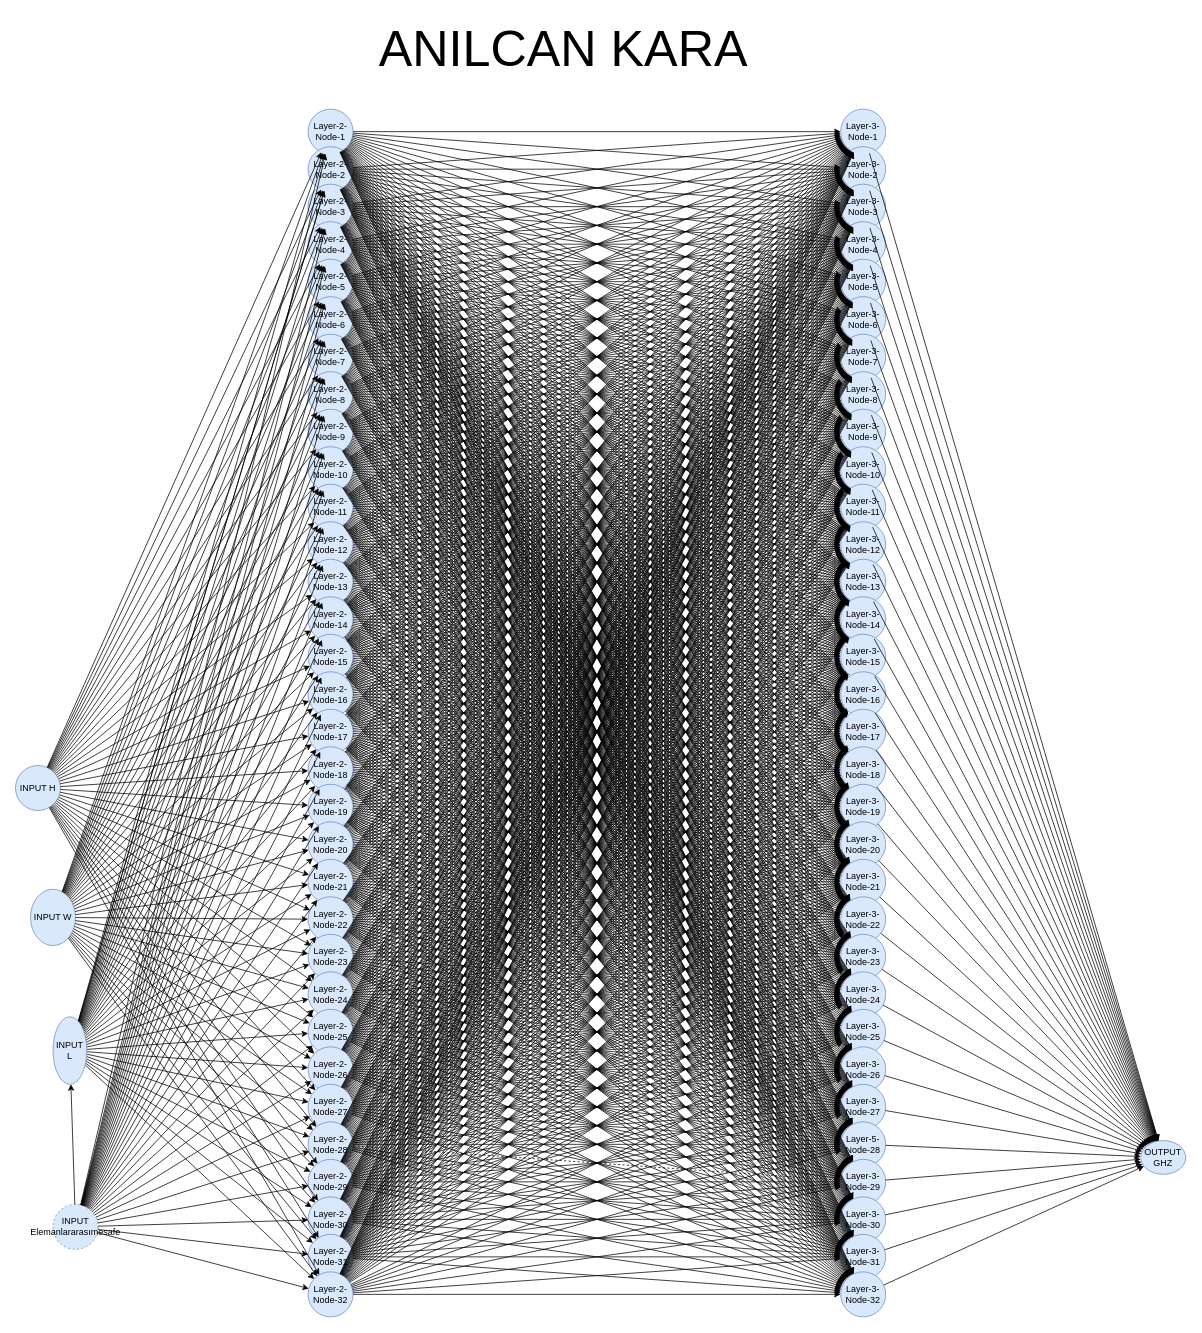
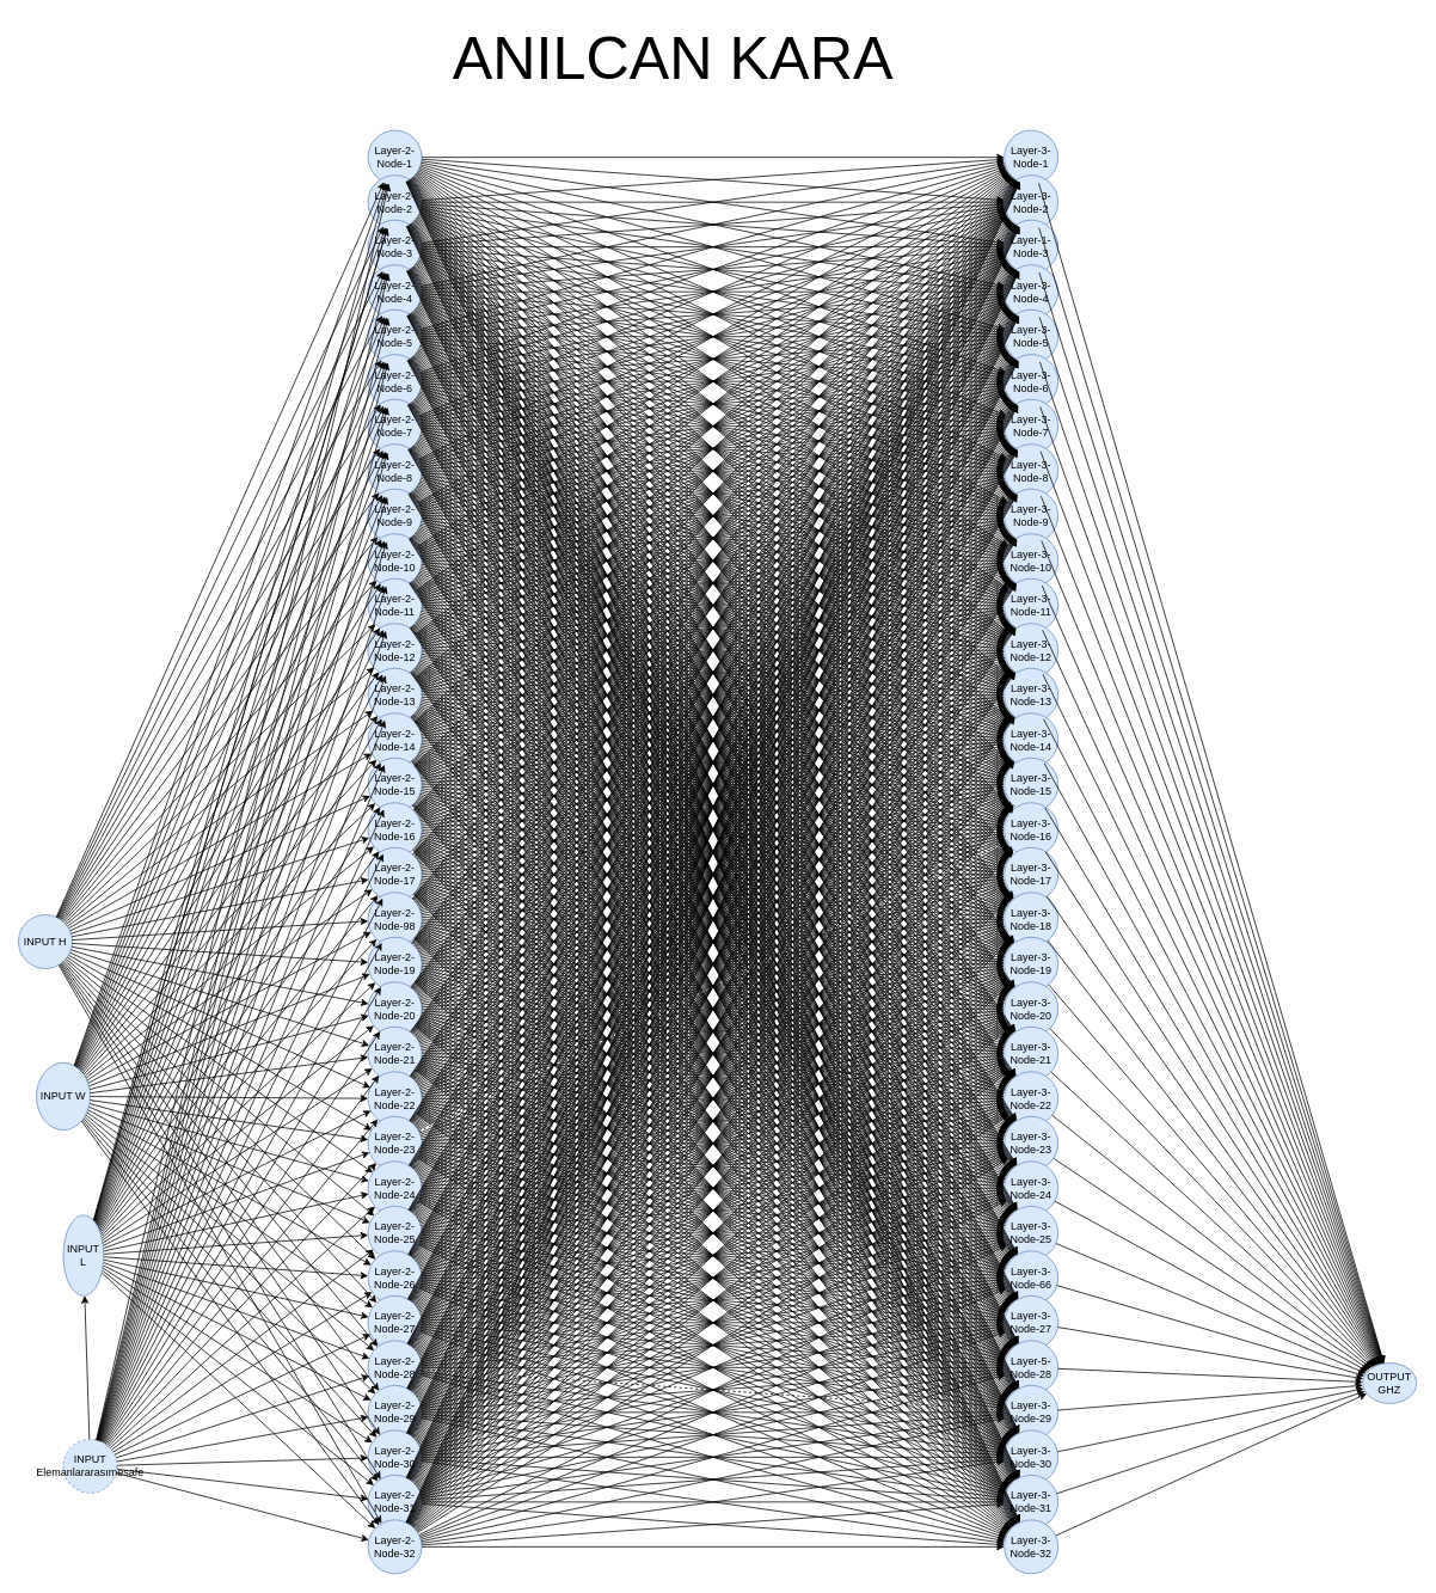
- <mxCell id="39" value="Layer-3-Node-3" style="ellipse;whiteSpace=wrap;html=1;fillColor=#DAE8FC;strokeColor=#6C8EBF;" vertex="1" parent="1"><mxGeometry x="1120" y="245" width="60" height="60" as="geometry" /></mxCell>
+ <mxCell id="39" value="Layer-1-Node-3" style="ellipse;whiteSpace=wrap;html=1;fillColor=#DAE8FC;strokeColor=#6C8EBF;" vertex="1" parent="1"><mxGeometry x="1120" y="245" width="60" height="60" as="geometry" /></mxCell>
- <mxCell id="22" value="Layer-2-Node-18" style="ellipse;whiteSpace=wrap;html=1;fillColor=#DAE8FC;strokeColor=#6C8EBF;" vertex="1" parent="1"><mxGeometry x="410" y="995" width="60" height="60" as="geometry" /></mxCell>
+ <mxCell id="22" value="Layer-2-Node-98" style="ellipse;whiteSpace=wrap;html=1;fillColor=#DAE8FC;strokeColor=#6C8EBF;" vertex="1" parent="1"><mxGeometry x="410" y="995" width="60" height="60" as="geometry" /></mxCell>
- <mxCell id="917" style="edgeStyle=none;rounded=0;orthogonalLoop=0;html=1;" edge="1" parent="1" source="27" target="52"><mxGeometry relative="1" as="geometry" /></mxCell>
+ <mxCell id="917" style="edgeStyle=none;rounded=0;orthogonalLoop=0;html=1;dashed=1;" edge="1" parent="1" source="27" target="52"><mxGeometry relative="1" as="geometry" /></mxCell>
- <mxCell id="62" value="Layer-3-Node-26" style="ellipse;whiteSpace=wrap;html=1;fillColor=#DAE8FC;strokeColor=#6C8EBF;" vertex="1" parent="1"><mxGeometry x="1120" y="1395" width="60" height="60" as="geometry" /></mxCell>
+ <mxCell id="62" value="Layer-3-Node-66" style="ellipse;whiteSpace=wrap;html=1;fillColor=#DAE8FC;strokeColor=#6C8EBF;" vertex="1" parent="1"><mxGeometry x="1120" y="1395" width="60" height="60" as="geometry" /></mxCell>
